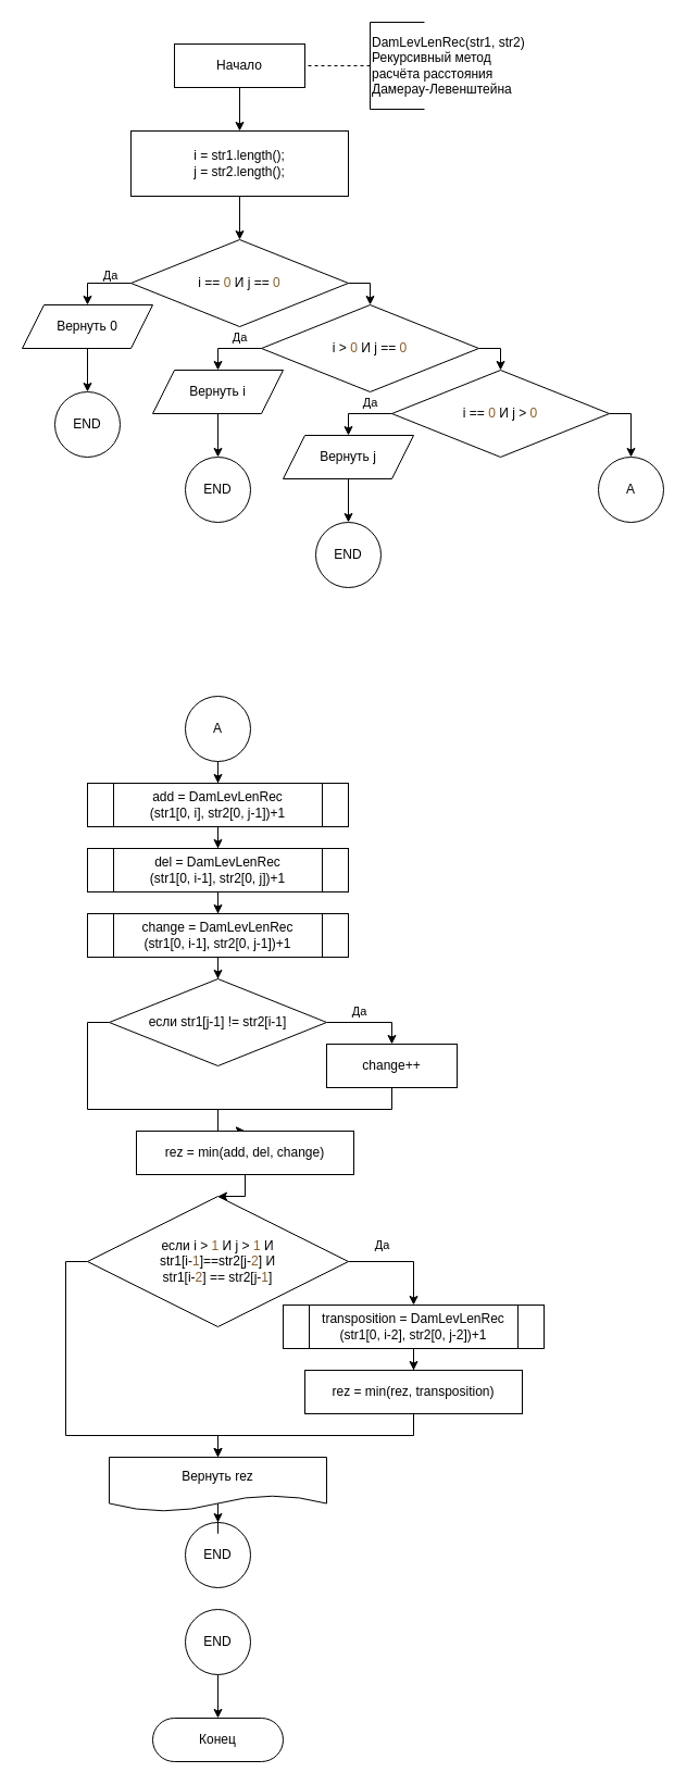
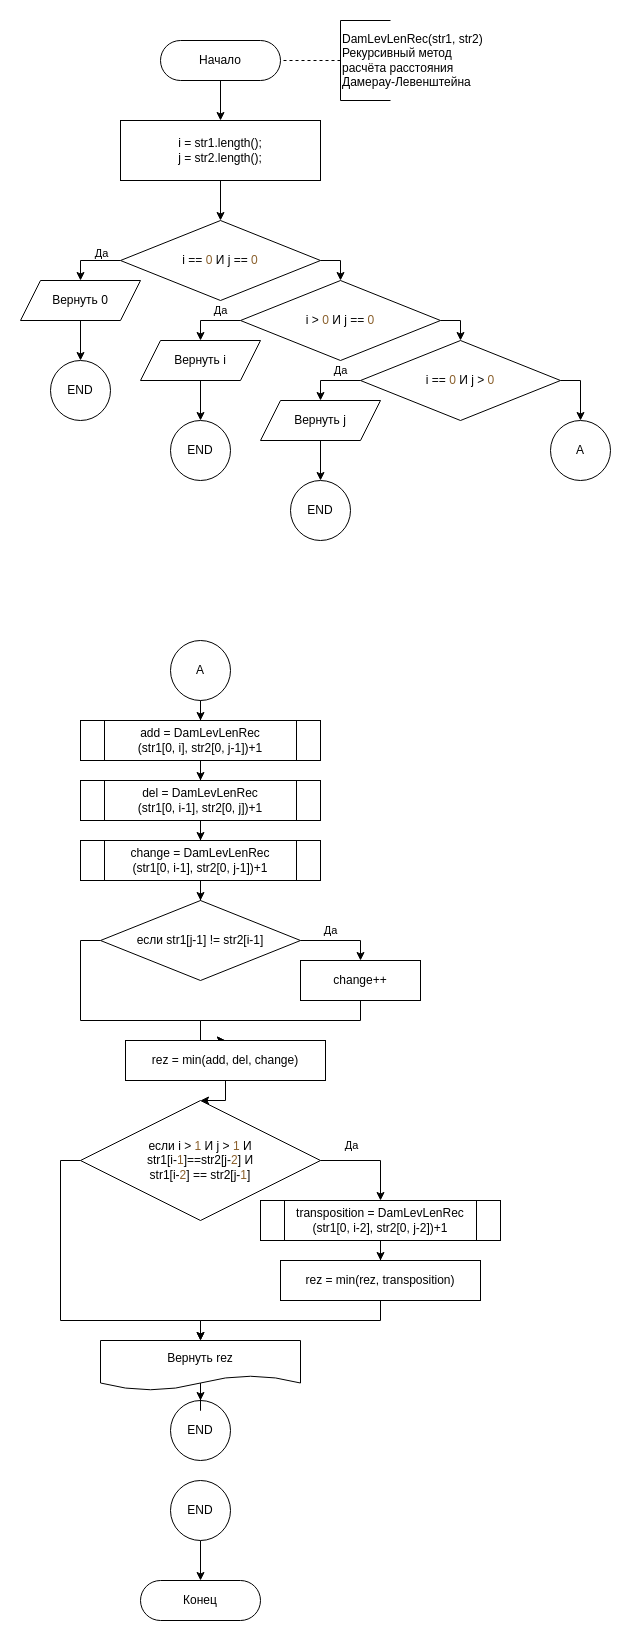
- <mxCell id="3" value="Начало" style="whiteSpace=wrap;html=1;arcSize=50;rounded=0;" parent="1" vertex="1"><mxGeometry x="160" y="40" width="120" height="40" as="geometry" /></mxCell>
+ <mxCell id="3" value="Начало" style="rounded=1;whiteSpace=wrap;html=1;arcSize=50;" parent="1" vertex="1"><mxGeometry x="160" y="40" width="120" height="40" as="geometry" /></mxCell>
